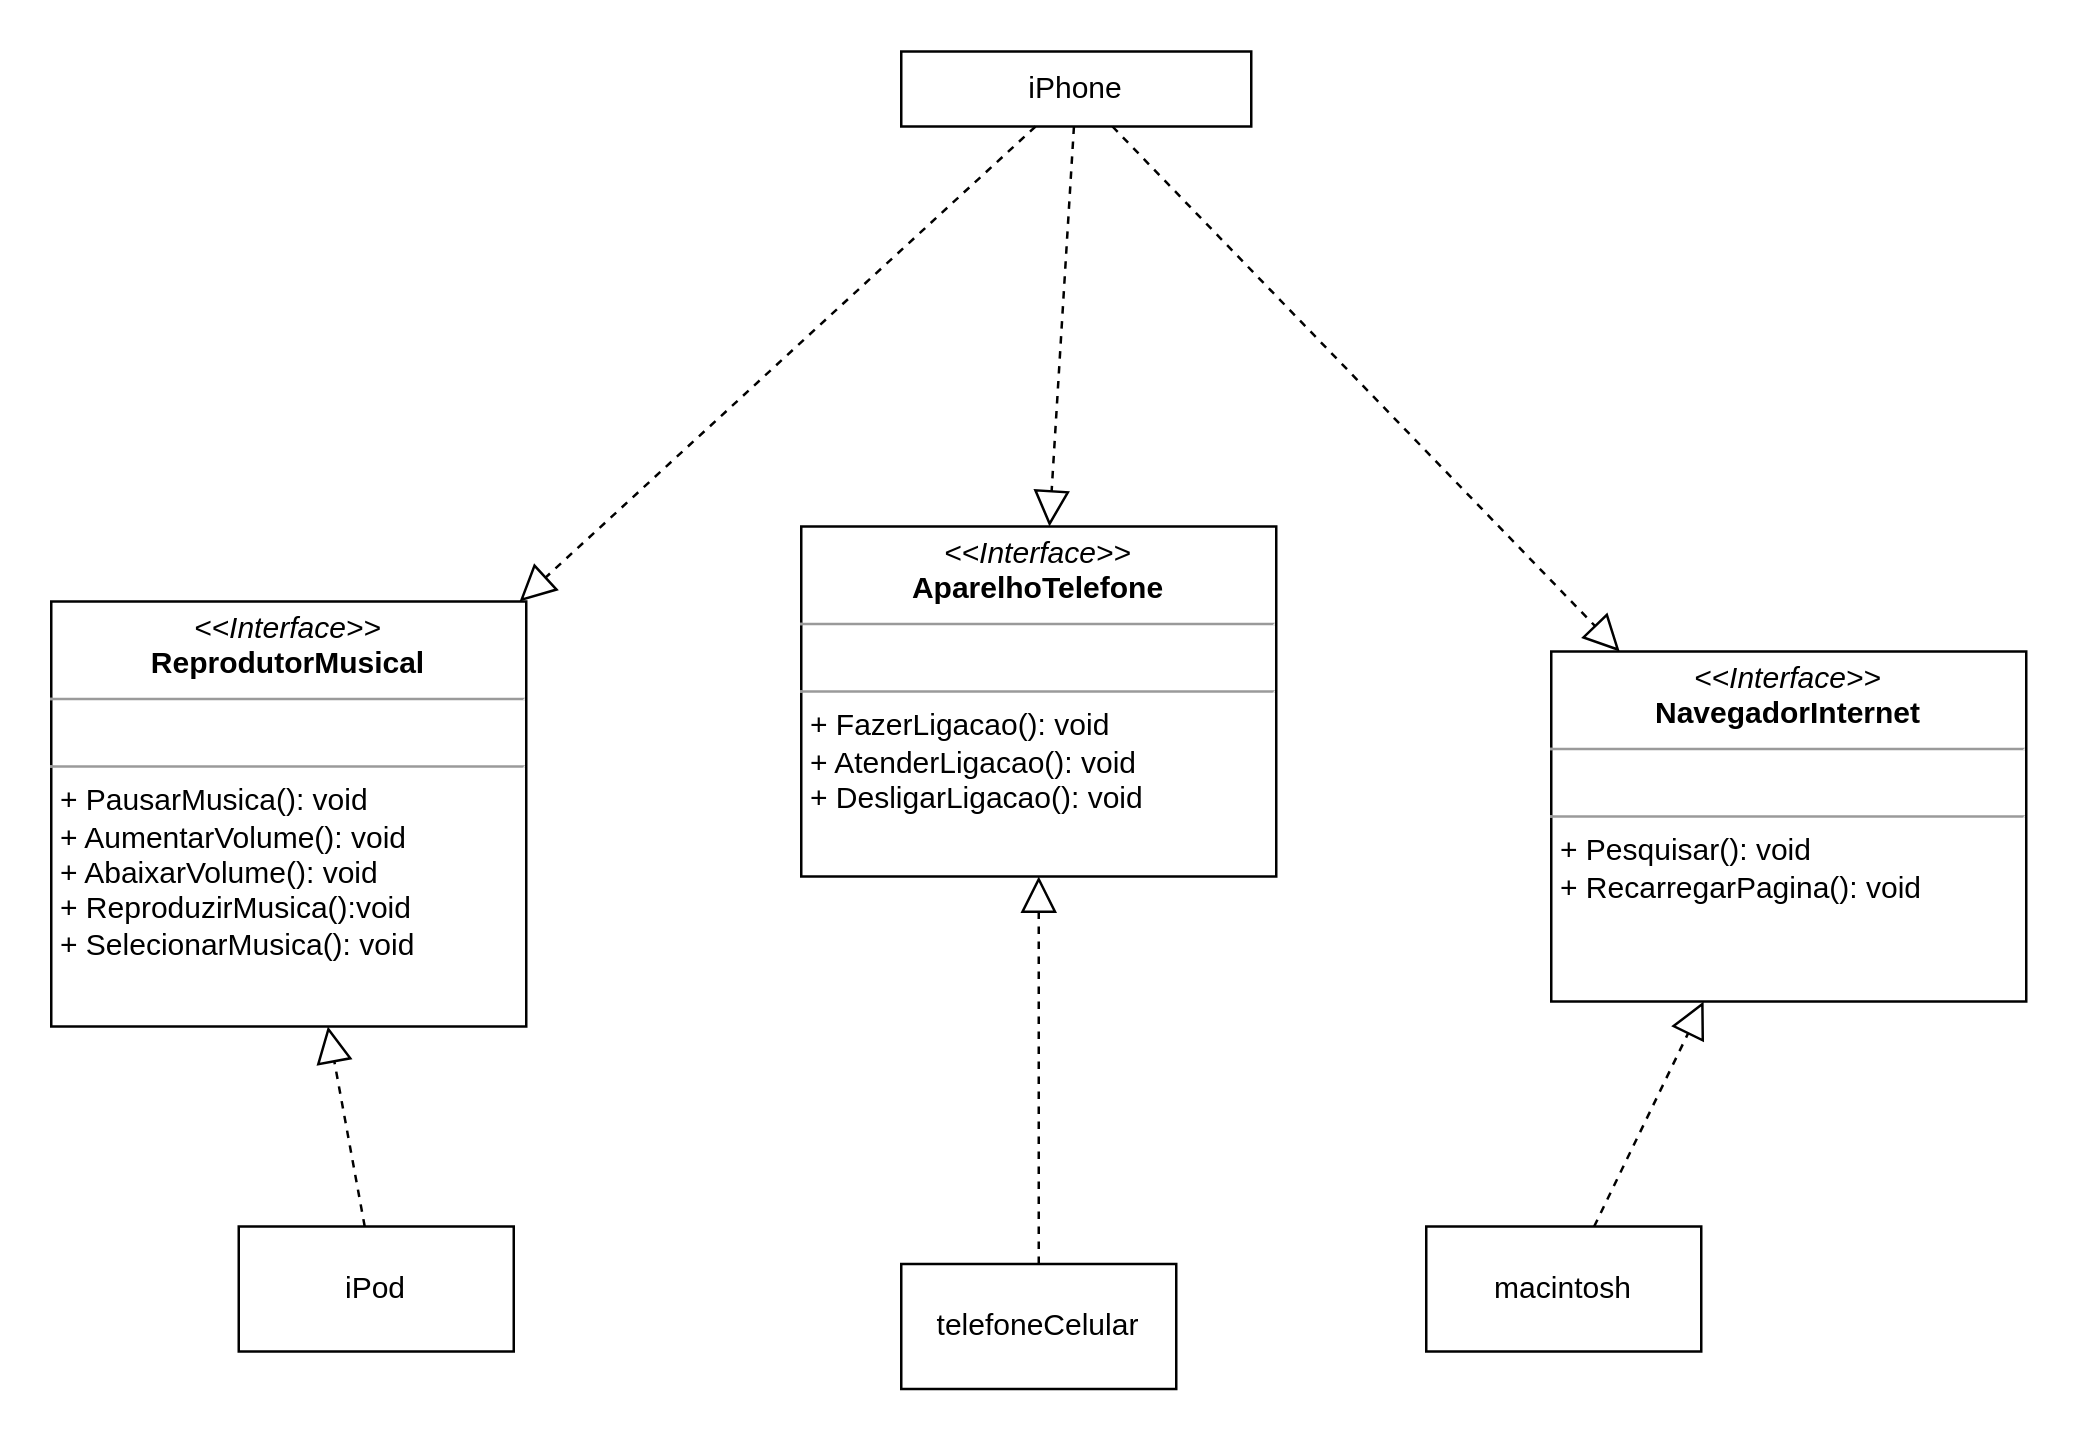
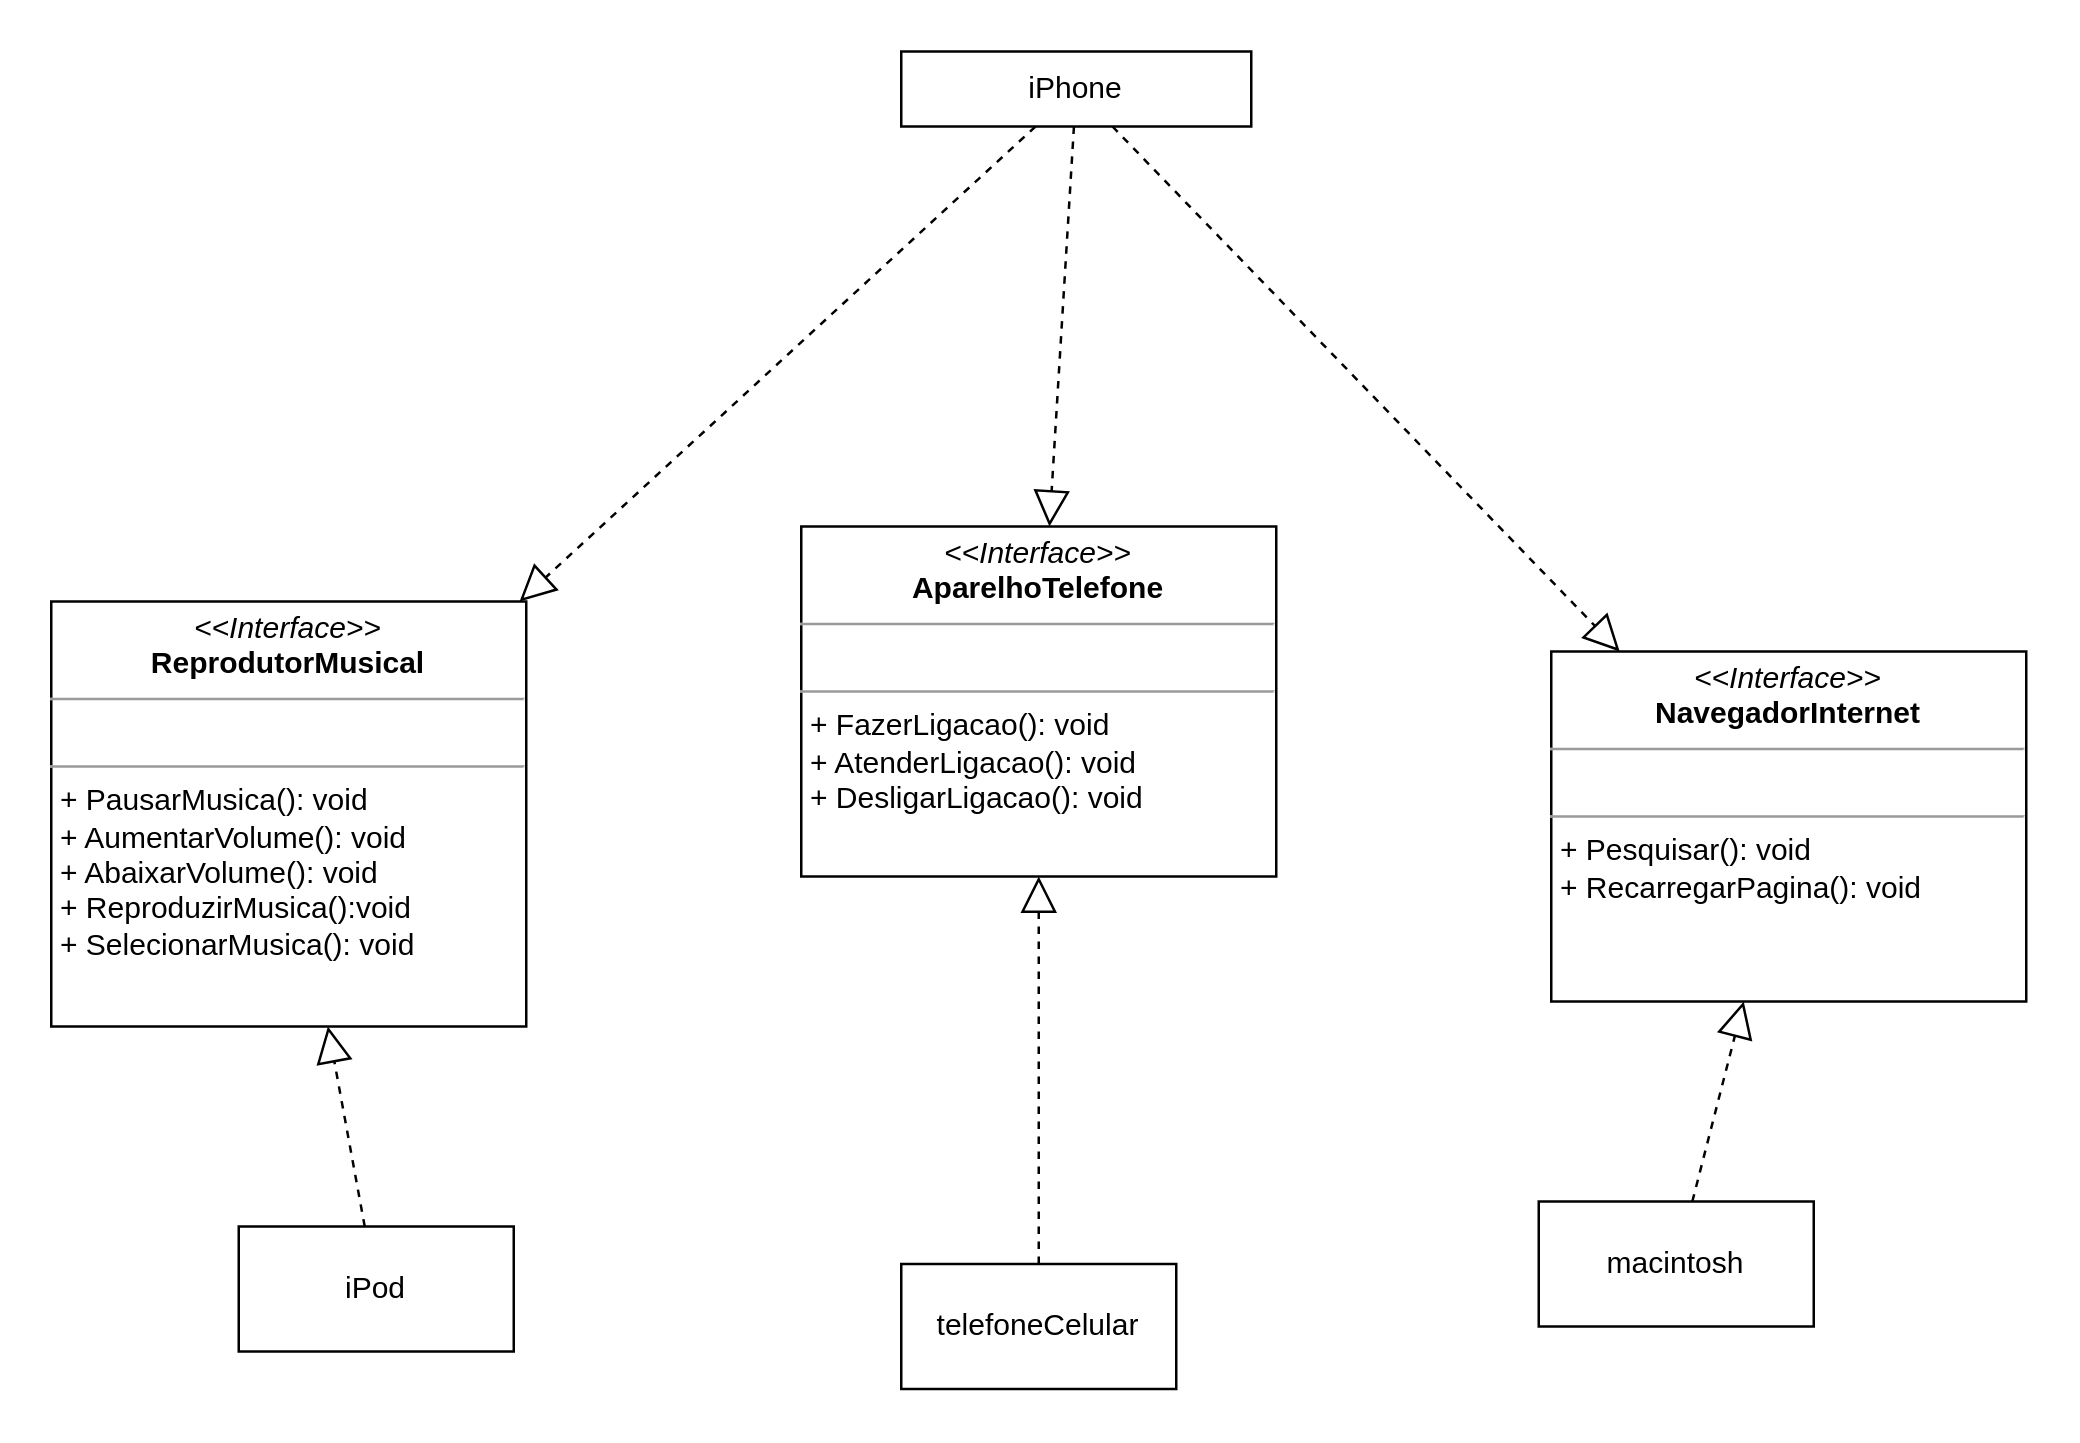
- <mxCell id="7" value="macintosh" style="html=1;whiteSpace=wrap;" vertex="1" parent="1"><mxGeometry x="570" y="490" width="110" height="50" as="geometry" /></mxCell>
+ <mxCell id="7" value="macintosh" style="html=1;whiteSpace=wrap;" vertex="1" parent="1"><mxGeometry x="615" y="480" width="110" height="50" as="geometry" /></mxCell>
